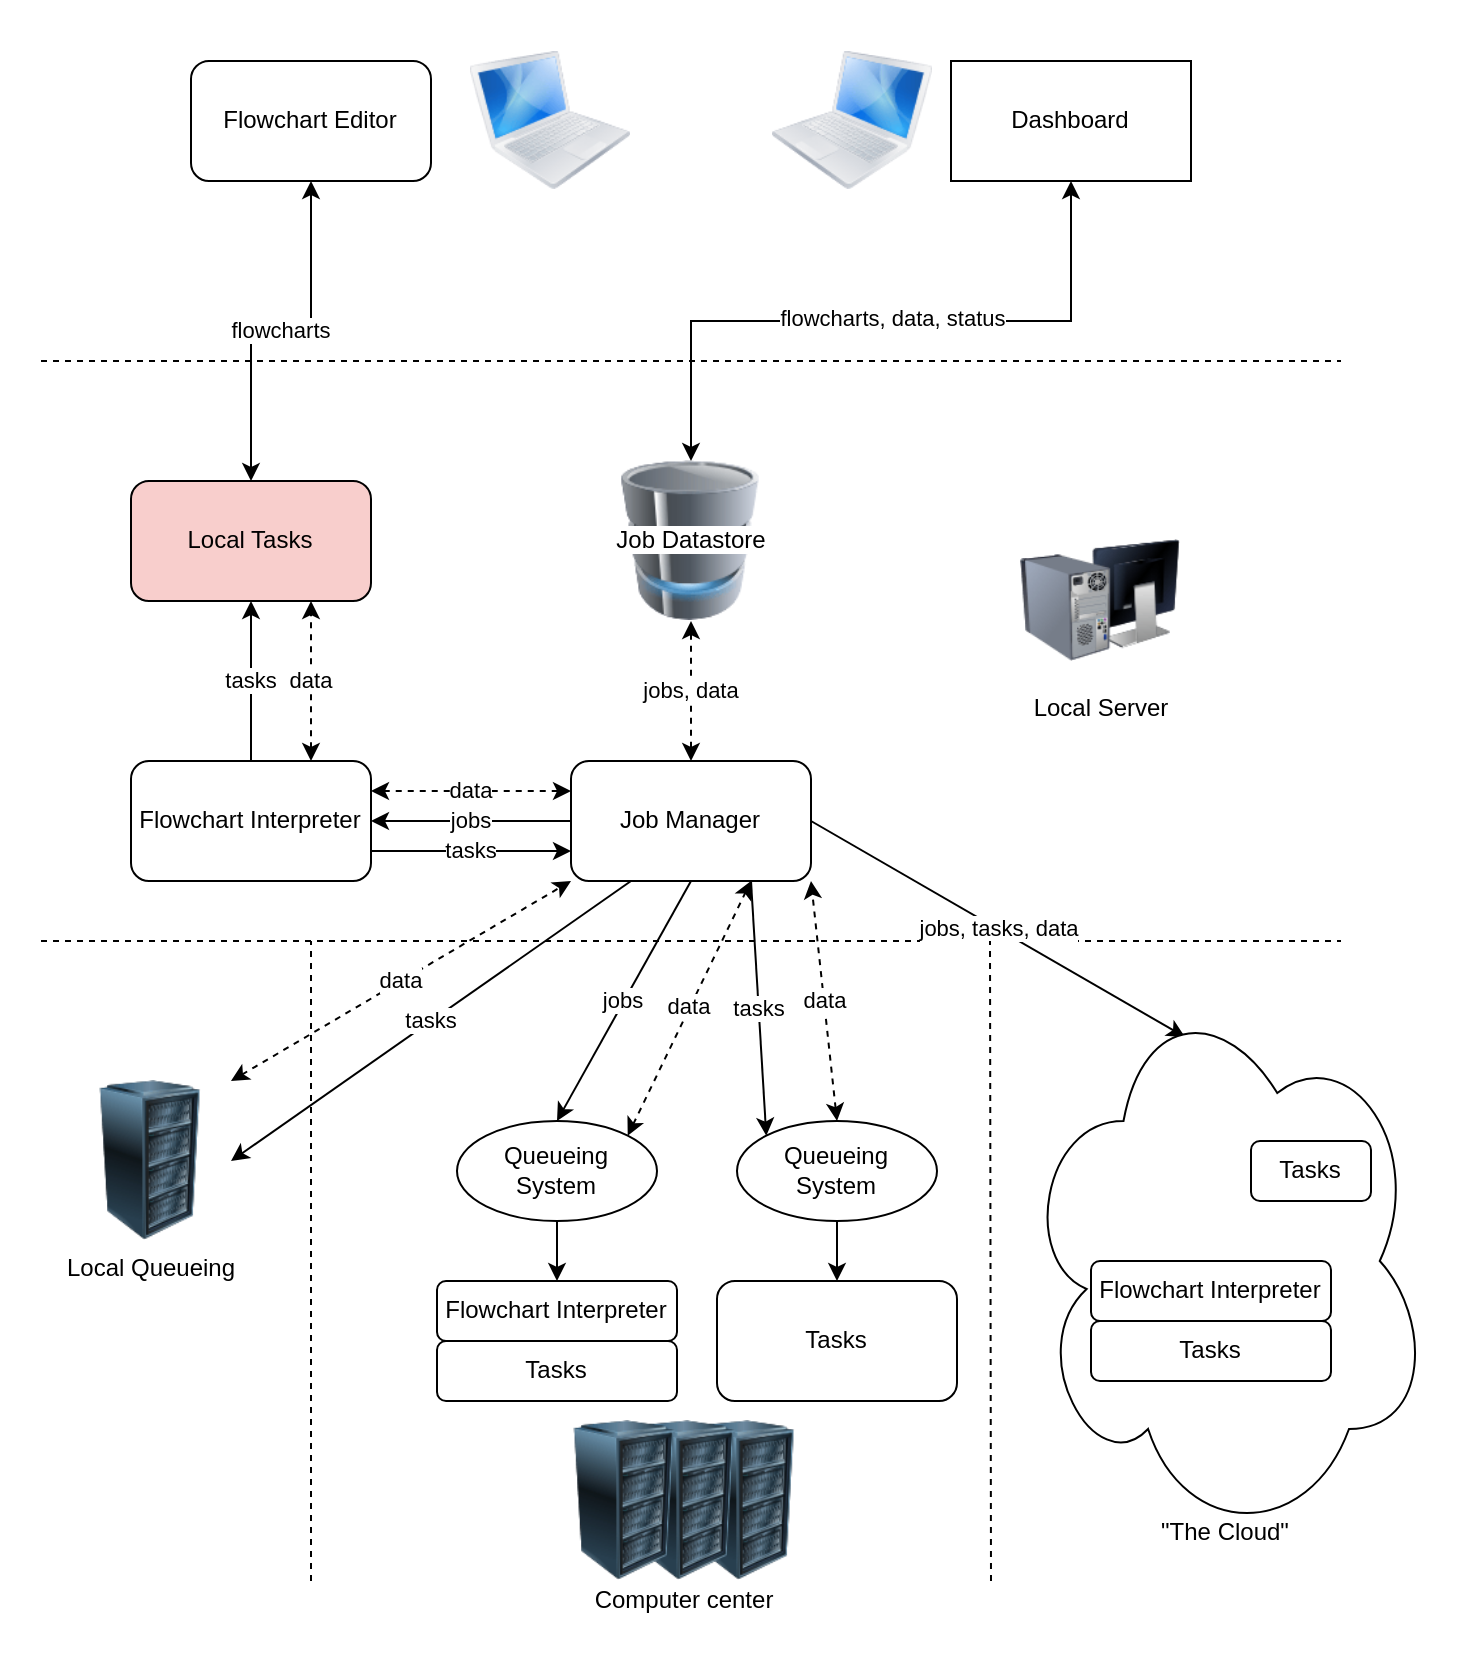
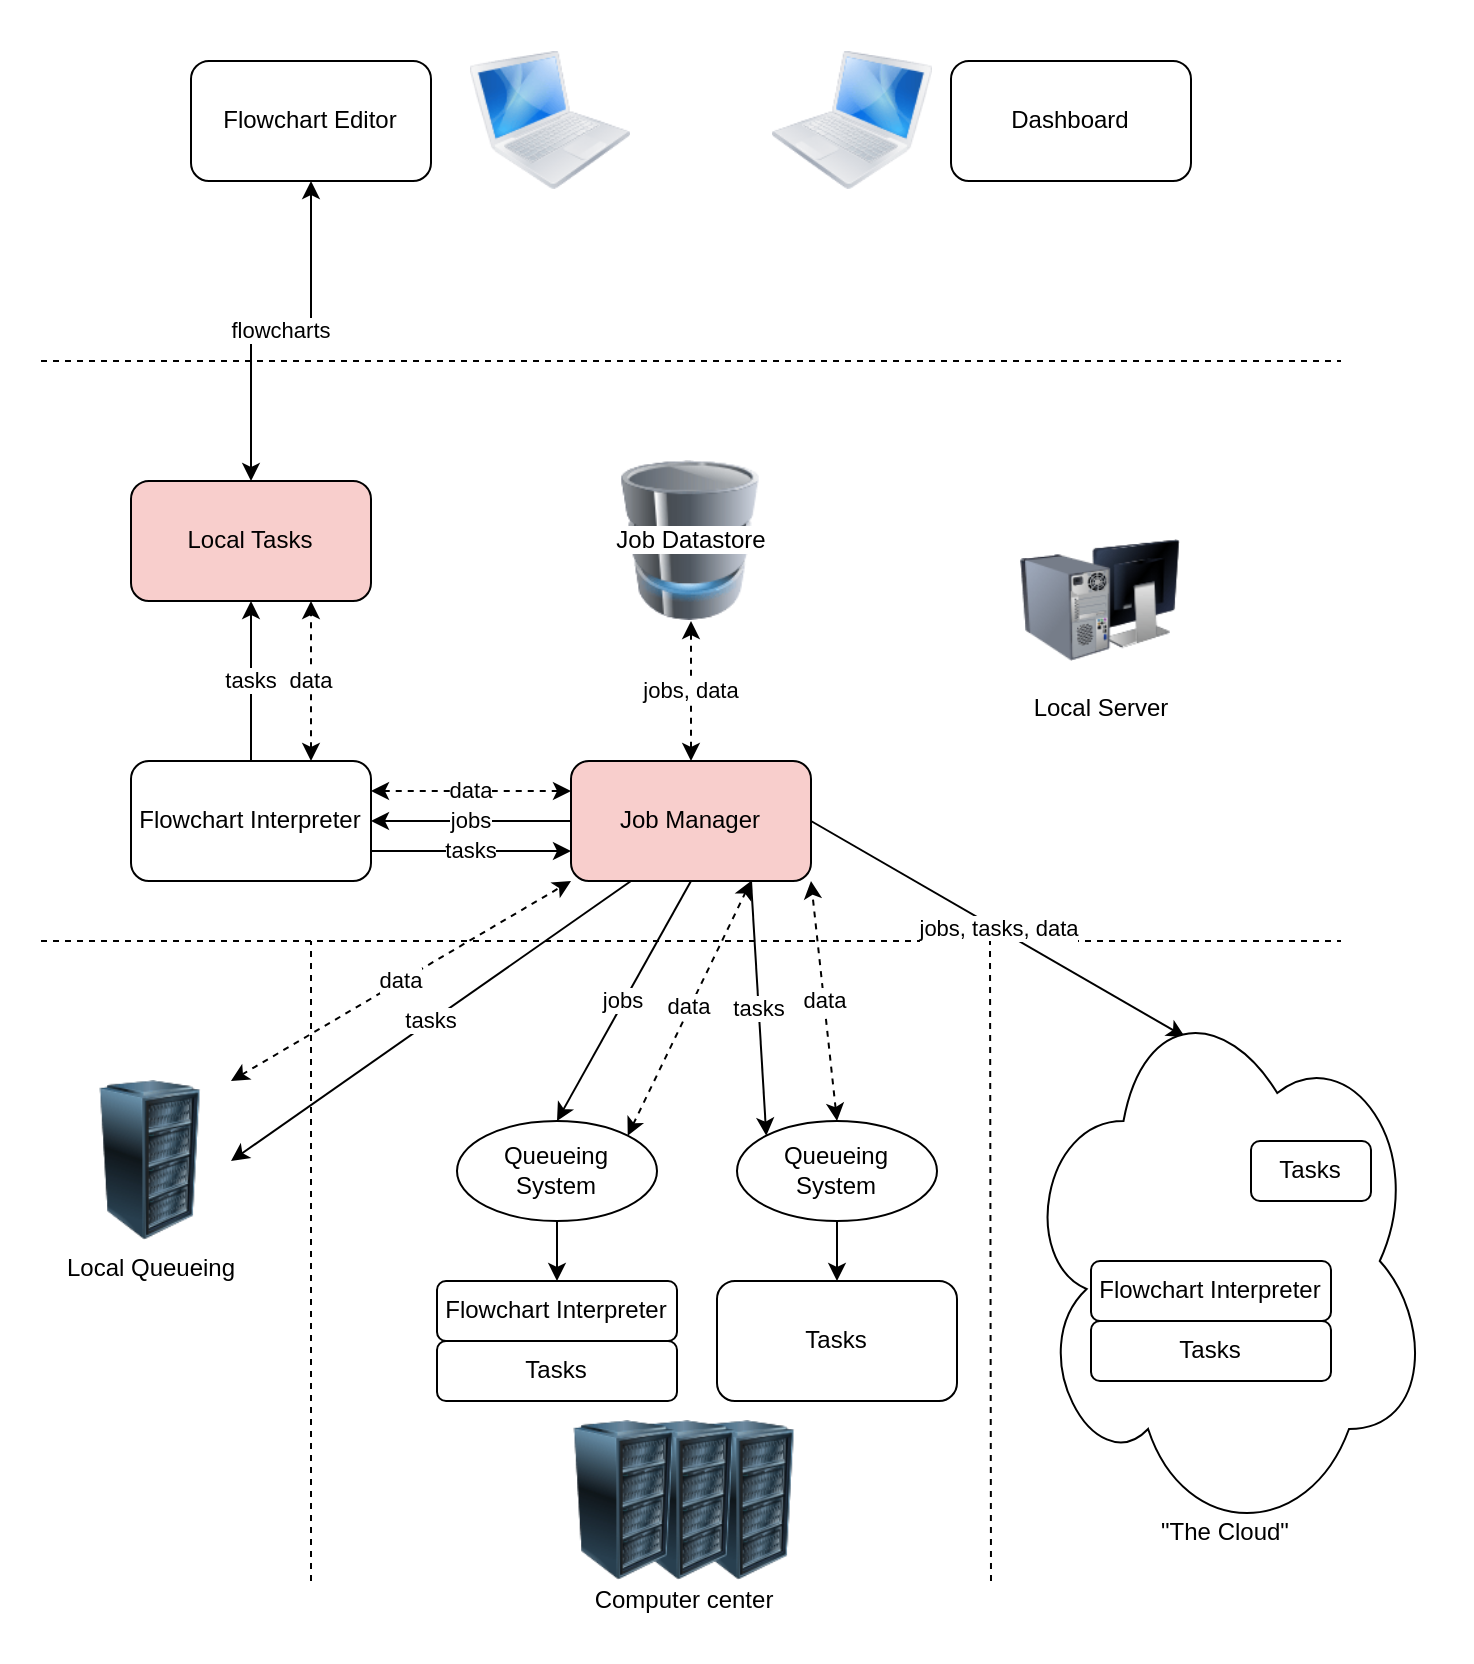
- <mxCell id="6" value="Dashboard" style="whiteSpace=wrap;html=1;rounded=0;" parent="1" vertex="1"><mxGeometry x="475" y="30" width="120" height="60" as="geometry" /></mxCell>
+ <mxCell id="6" value="Dashboard" style="rounded=1;whiteSpace=wrap;html=1;" parent="1" vertex="1"><mxGeometry x="475" y="30" width="120" height="60" as="geometry" /></mxCell>
- <mxCell id="5" value="flowcharts, data, status" style="edgeStyle=orthogonalEdgeStyle;rounded=0;orthogonalLoop=1;jettySize=auto;html=1;exitX=0.5;exitY=1;exitDx=0;exitDy=0;startArrow=classic;startFill=1;spacingTop=-55;entryX=0.5;entryY=0;entryDx=0;entryDy=0;spacingBottom=-53;" parent="1" source="6" target="10" edge="1"><mxGeometry x="-0.035" relative="1" as="geometry"><Array as="points"><mxPoint x="535" y="160" /><mxPoint x="345" y="160" /></Array><mxPoint x="345" y="220" as="targetPoint" /><mxPoint as="offset" /></mxGeometry></mxCell>
- <mxCell id="15" value="Job Manager" style="rounded=1;whiteSpace=wrap;html=1;" parent="1" vertex="1"><mxGeometry x="285" y="380" width="120" height="60" as="geometry" /></mxCell>
+ <mxCell id="15" value="Job Manager" style="rounded=1;whiteSpace=wrap;html=1;fillColor=#f8cecc;" parent="1" vertex="1"><mxGeometry x="285" y="380" width="120" height="60" as="geometry" /></mxCell>
